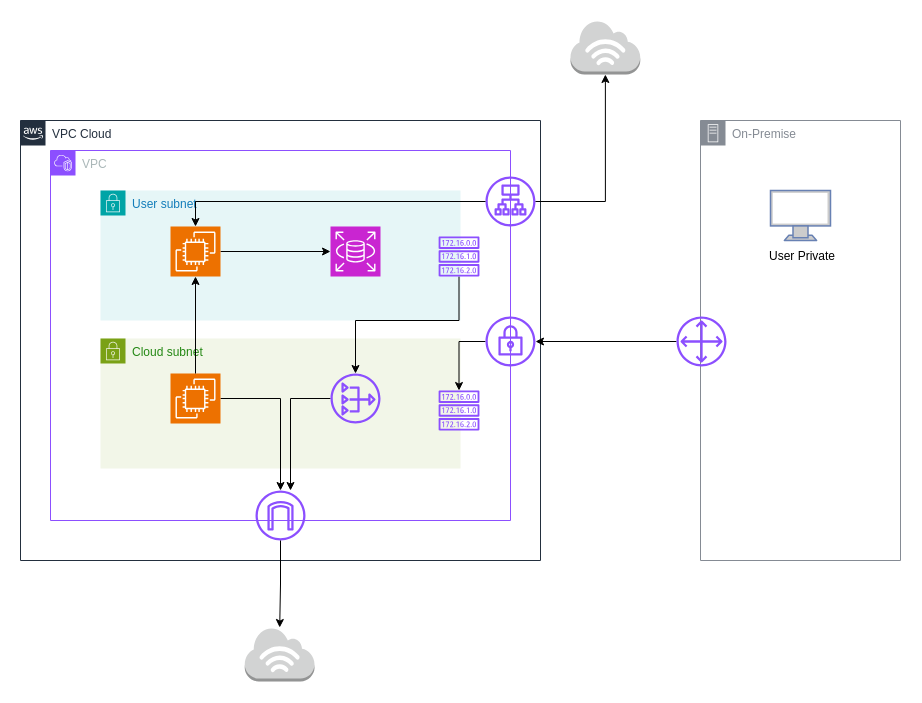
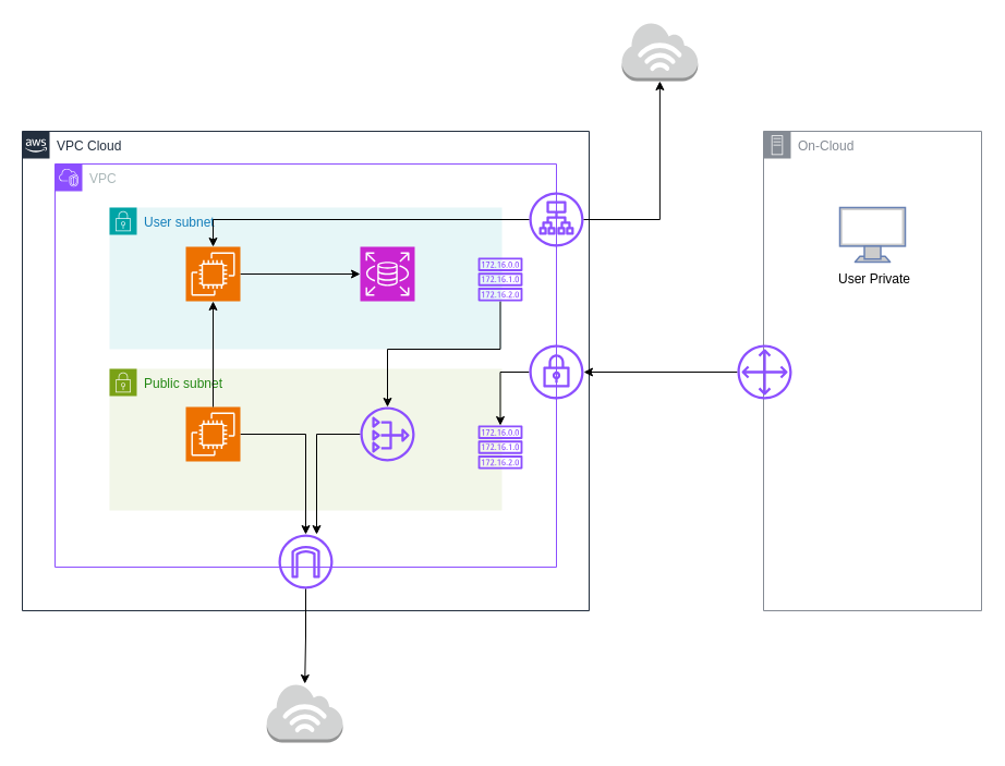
- <mxCell id="22" value="On-Premise" style="sketch=0;outlineConnect=0;gradientColor=none;html=1;whiteSpace=wrap;fontSize=12;fontStyle=0;shape=mxgraph.aws4.group;grIcon=mxgraph.aws4.group_on_premise;strokeColor=#858B94;fillColor=none;verticalAlign=top;align=left;spacingLeft=30;fontColor=#858B94;dashed=0;" parent="1" vertex="1"><mxGeometry x="700" width="200" height="440" as="geometry" y="120" /></mxCell>
+ <mxCell id="22" value="On-Cloud" style="sketch=0;outlineConnect=0;gradientColor=none;html=1;whiteSpace=wrap;fontSize=12;fontStyle=0;shape=mxgraph.aws4.group;grIcon=mxgraph.aws4.group_on_premise;strokeColor=#858B94;fillColor=none;verticalAlign=top;align=left;spacingLeft=30;fontColor=#858B94;dashed=0;" parent="1" vertex="1"><mxGeometry x="700" width="200" height="440" as="geometry" y="120" /></mxCell>
- <mxCell id="4" value="Cloud subnet" style="points=[[0,0],[0.25,0],[0.5,0],[0.75,0],[1,0],[1,0.25],[1,0.5],[1,0.75],[1,1],[0.75,1],[0.5,1],[0.25,1],[0,1],[0,0.75],[0,0.5],[0,0.25]];outlineConnect=0;gradientColor=none;html=1;whiteSpace=wrap;fontSize=12;fontStyle=0;container=1;pointerEvents=0;collapsible=0;recursiveResize=0;shape=mxgraph.aws4.group;grIcon=mxgraph.aws4.group_security_group;grStroke=0;strokeColor=#7AA116;fillColor=#F2F6E8;verticalAlign=top;align=left;spacingLeft=30;fontColor=#248814;dashed=0;" parent="1" vertex="1"><mxGeometry x="100" y="338" width="360" height="130" as="geometry" /></mxCell>
+ <mxCell id="4" value="Public subnet" style="points=[[0,0],[0.25,0],[0.5,0],[0.75,0],[1,0],[1,0.25],[1,0.5],[1,0.75],[1,1],[0.75,1],[0.5,1],[0.25,1],[0,1],[0,0.75],[0,0.5],[0,0.25]];outlineConnect=0;gradientColor=none;html=1;whiteSpace=wrap;fontSize=12;fontStyle=0;container=1;pointerEvents=0;collapsible=0;recursiveResize=0;shape=mxgraph.aws4.group;grIcon=mxgraph.aws4.group_security_group;grStroke=0;strokeColor=#7AA116;fillColor=#F2F6E8;verticalAlign=top;align=left;spacingLeft=30;fontColor=#248814;dashed=0;" parent="1" vertex="1"><mxGeometry x="100" y="338" width="360" height="130" as="geometry" /></mxCell>
